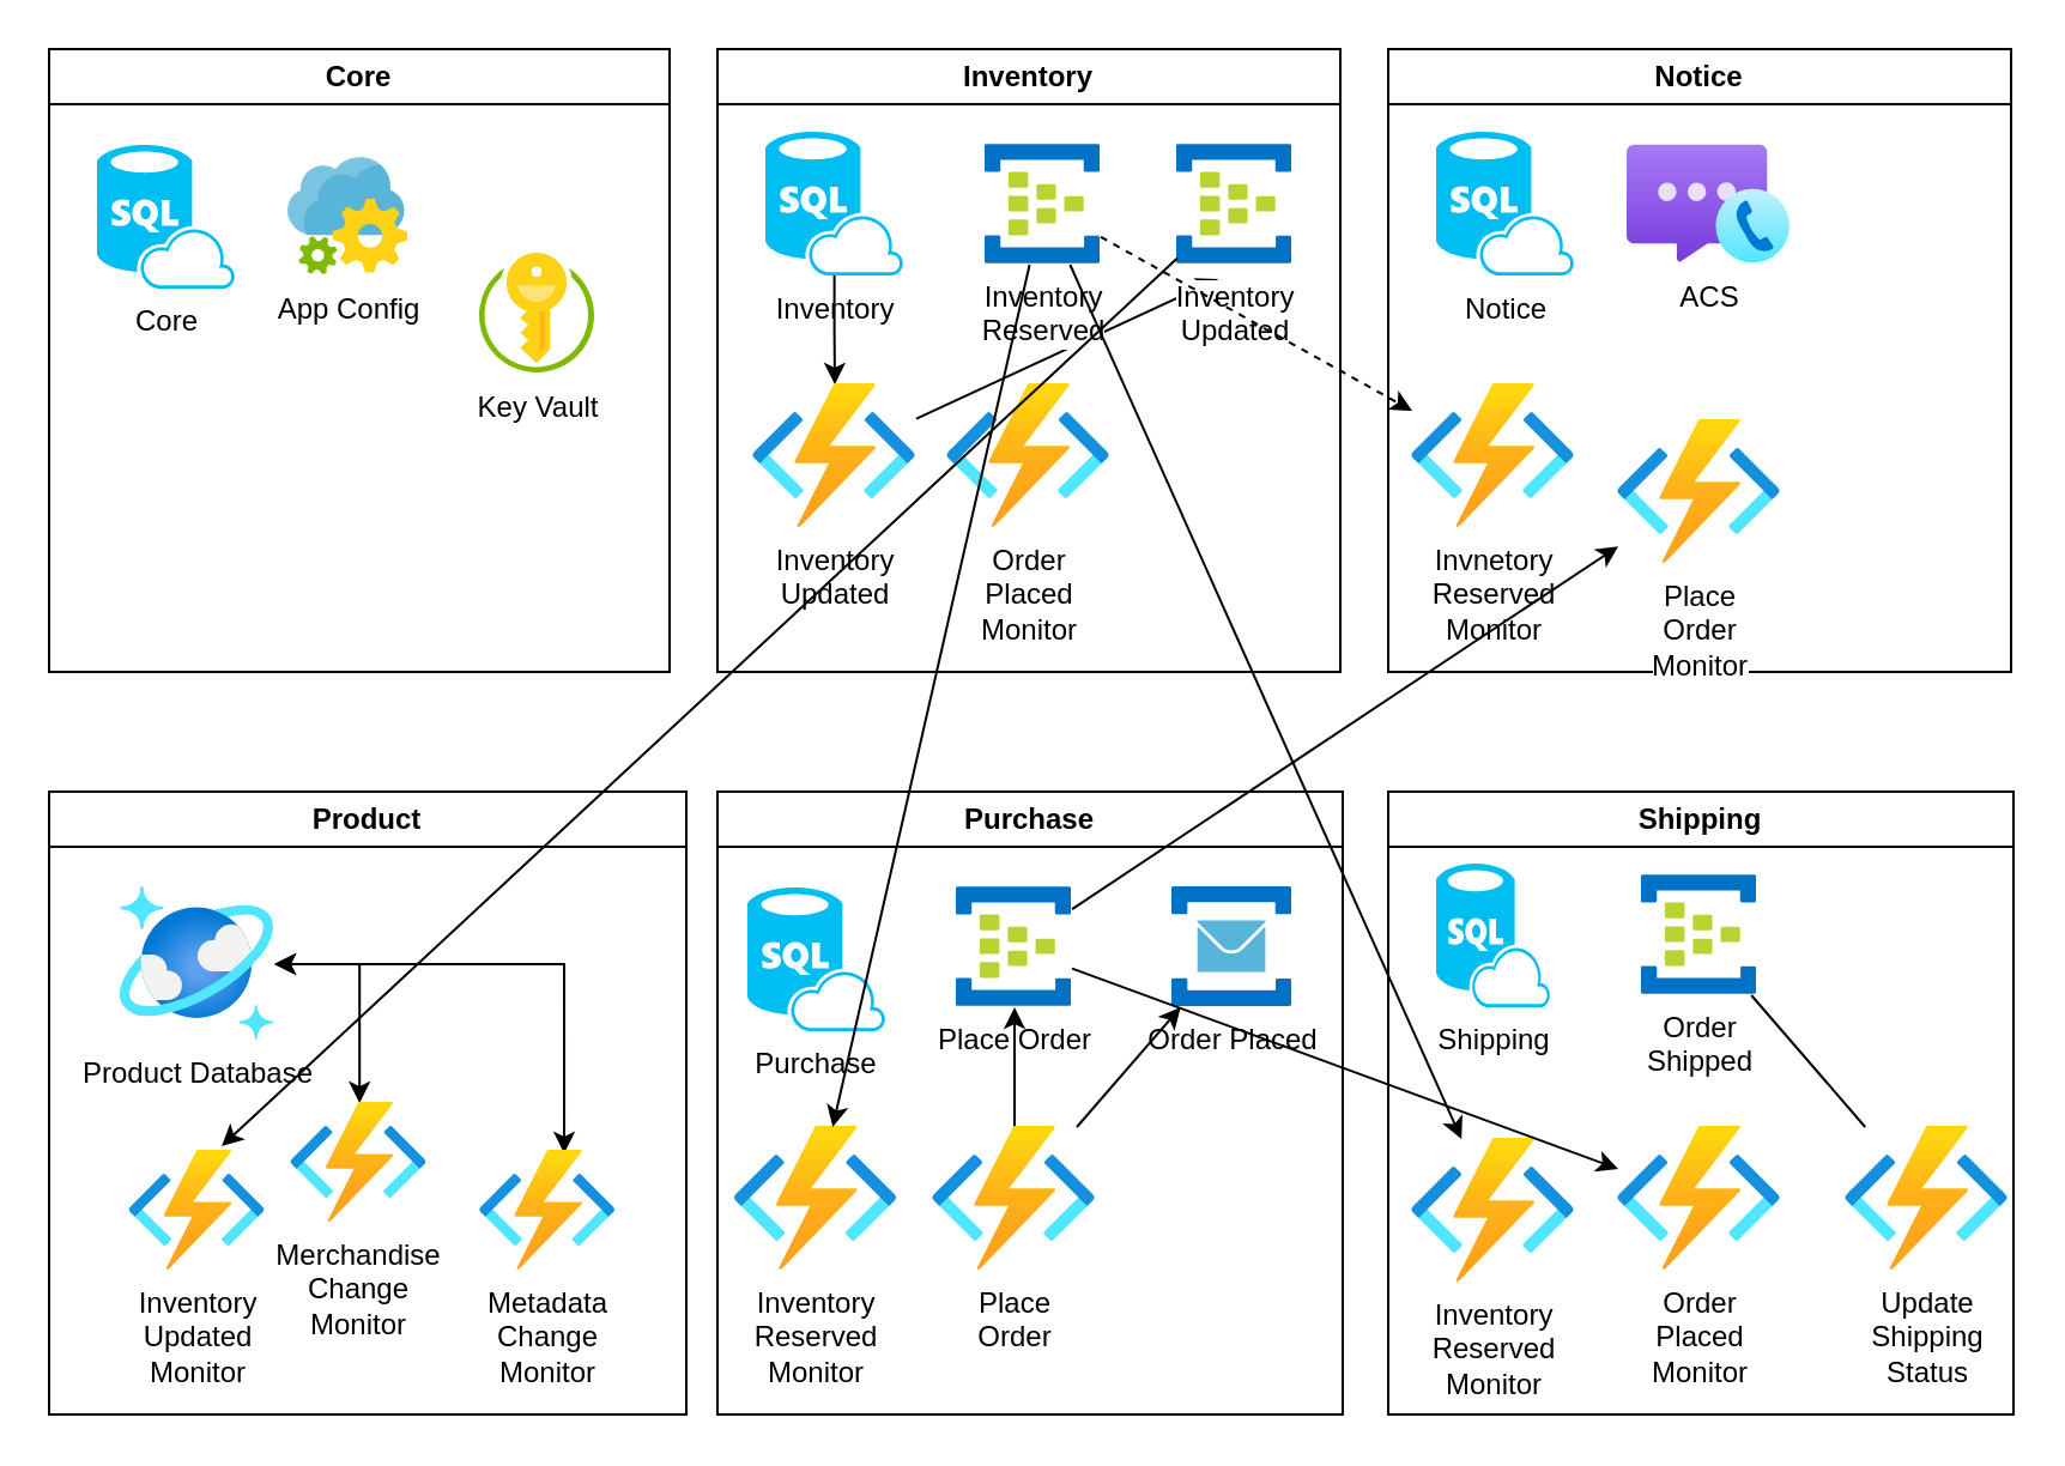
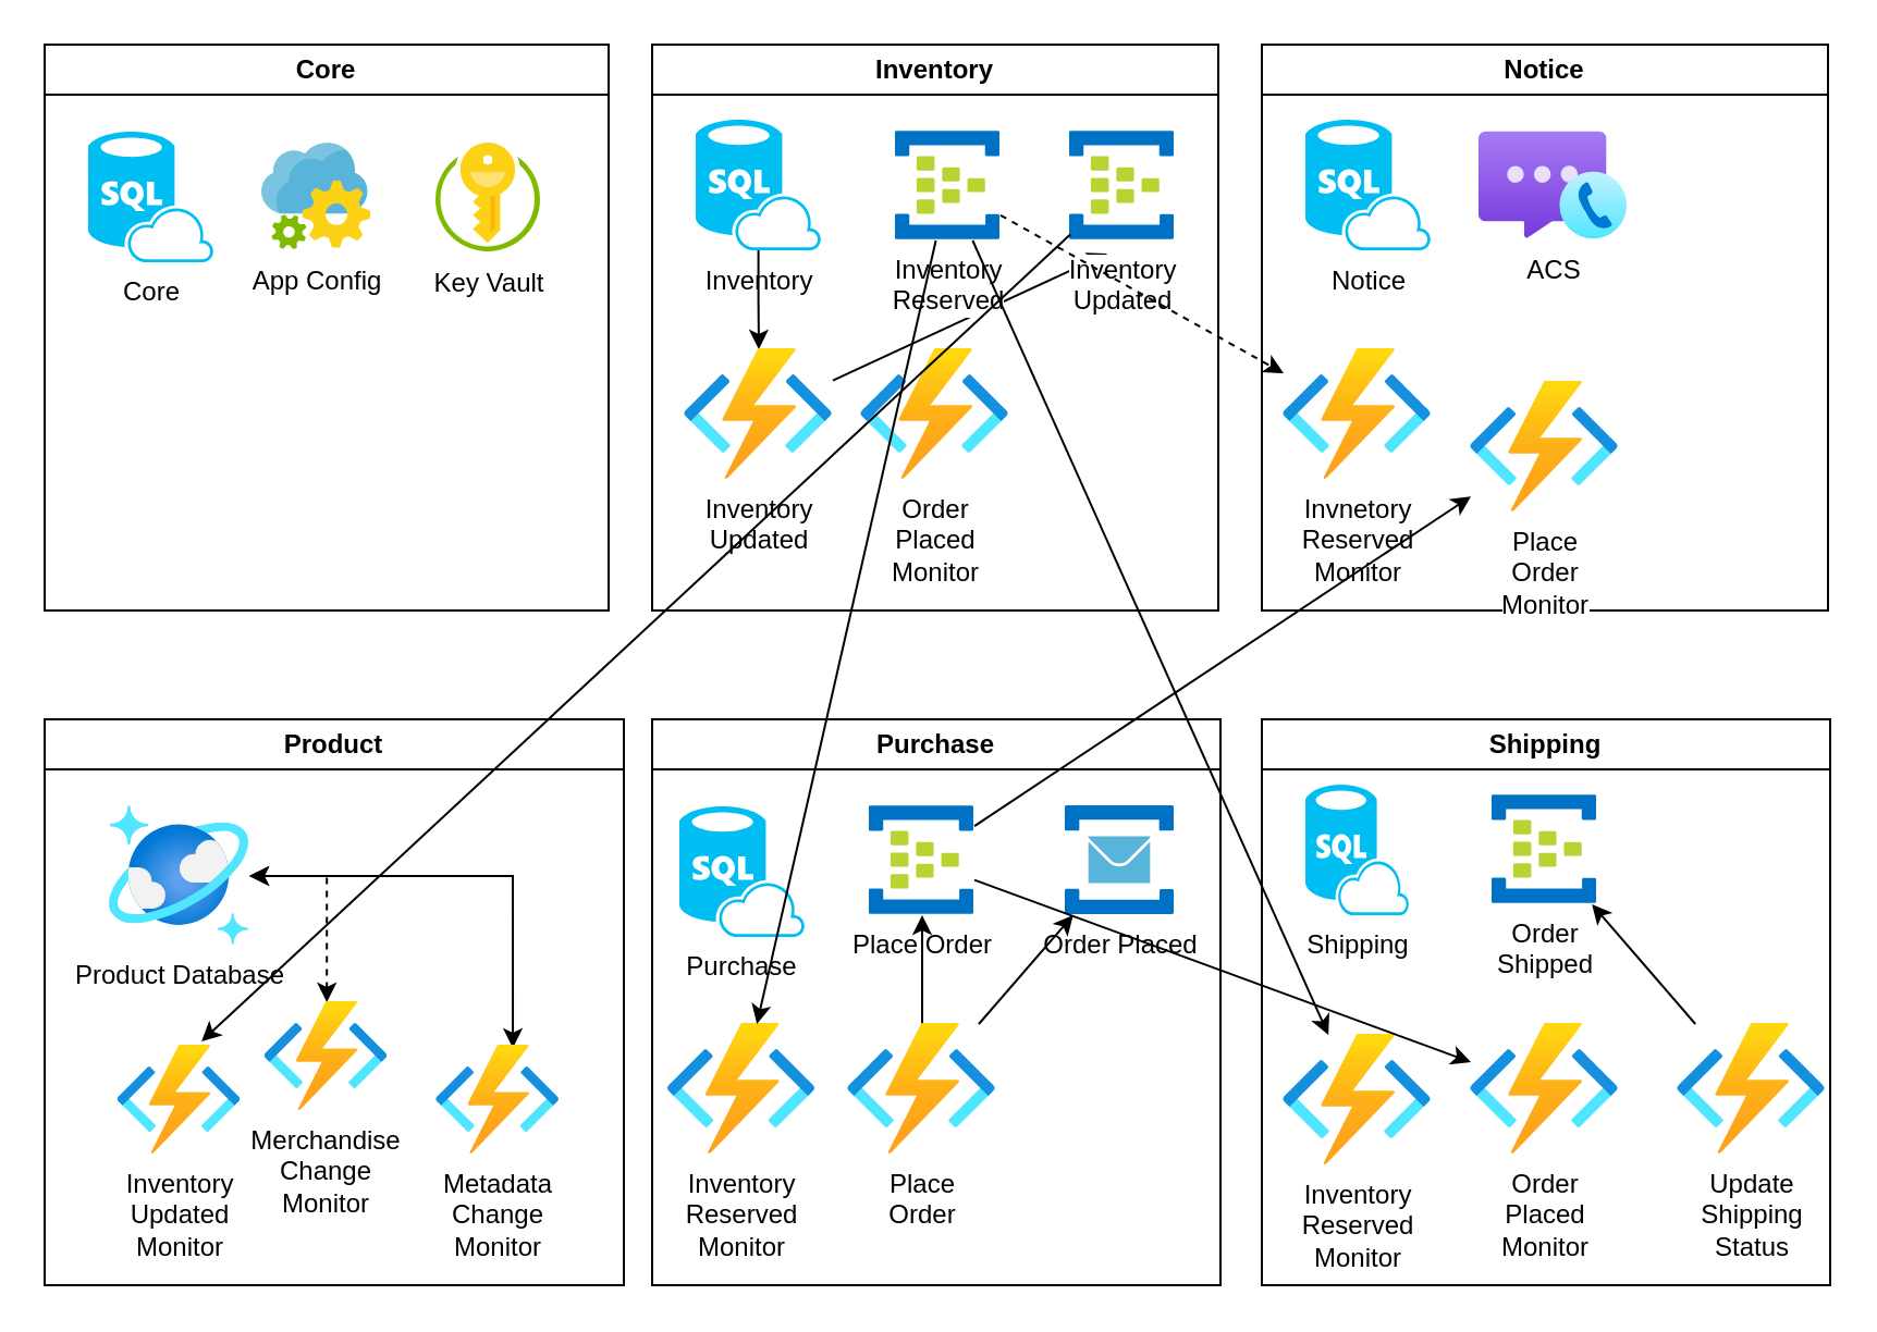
- <mxCell id="5" value="Key Vault" style="image;sketch=0;aspect=fixed;html=1;points=[];align=center;fontSize=12;image=img/lib/mscae/Key_Vaults.svg;" vertex="1" parent="2"><mxGeometry x="180" y="85.5" width="48" height="50" as="geometry" /></mxCell>
+ <mxCell id="5" value="Key Vault" style="image;sketch=0;aspect=fixed;html=1;points=[];align=center;fontSize=12;image=img/lib/mscae/Key_Vaults.svg;" vertex="1" parent="2"><mxGeometry x="180" y="45.5" width="48" height="50" as="geometry" /></mxCell>
- <mxCell id="38" value="" style="rounded=0;orthogonalLoop=1;jettySize=auto;html=1;endArrow=none;" edge="1" parent="34" source="39" target="40"><mxGeometry relative="1" as="geometry"><mxPoint x="225" y="60" as="targetPoint" /></mxGeometry></mxCell>
+ <mxCell id="38" value="" style="rounded=0;orthogonalLoop=1;jettySize=auto;html=1;" edge="1" parent="34" source="39" target="40"><mxGeometry relative="1" as="geometry"><mxPoint x="225" y="60" as="targetPoint" /></mxGeometry></mxCell>
- <mxCell id="21" value="" style="edgeStyle=orthogonalEdgeStyle;rounded=0;orthogonalLoop=1;jettySize=auto;html=1;startArrow=classic;startFill=1;" edge="1" parent="19" source="22" target="24"><mxGeometry relative="1" as="geometry" /></mxCell>
+ <mxCell id="21" value="" style="edgeStyle=orthogonalEdgeStyle;rounded=0;orthogonalLoop=1;jettySize=auto;html=1;startArrow=classic;startFill=1;dashed=1;" edge="1" parent="19" source="22" target="24"><mxGeometry relative="1" as="geometry" /></mxCell>
